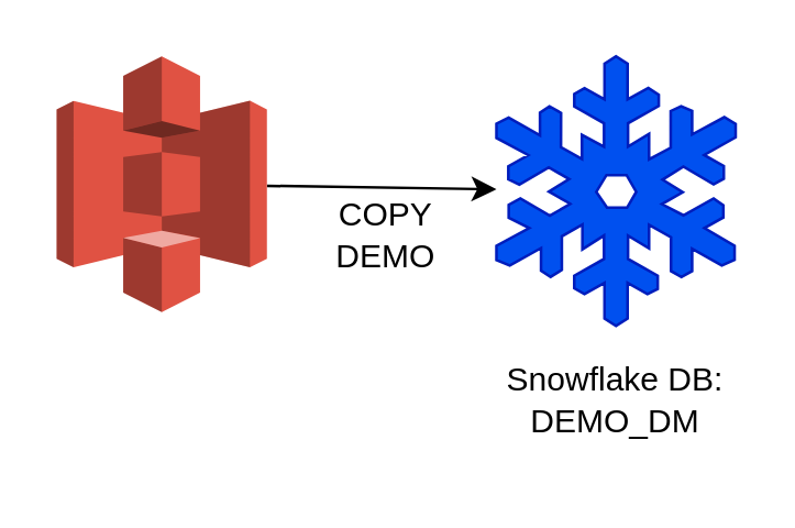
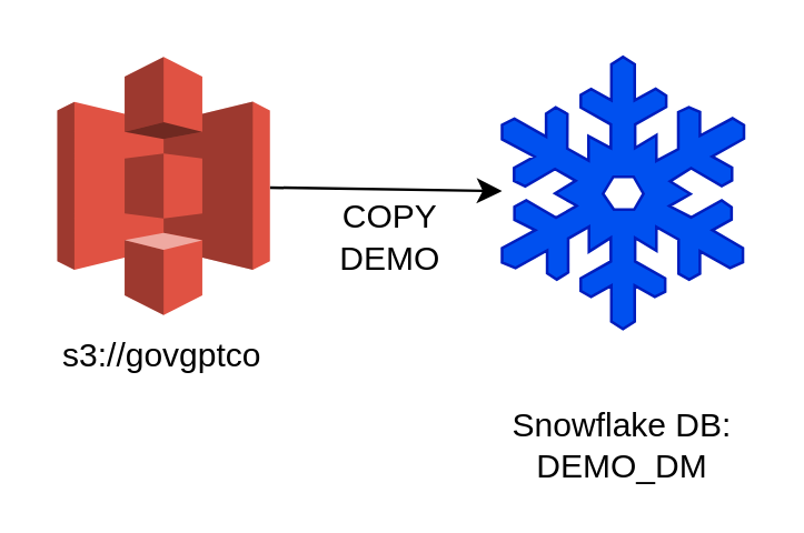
+ <mxCell id="4" value="s3://govgptco" style="text;html=1;strokeColor=none;fillColor=none;align=center;verticalAlign=middle;whiteSpace=wrap;rounded=0;" vertex="1" parent="1"><mxGeometry x="28.25" y="113" width="60" height="30" as="geometry" /></mxCell>
- <mxCell id="6" value="Snowflake DB: DEMO_DM" style="text;html=1;strokeColor=none;fillColor=none;align=center;verticalAlign=middle;whiteSpace=wrap;rounded=0;" vertex="1" parent="1"><mxGeometry x="180" y="120" width="86.5" height="50" as="geometry" /></mxCell>
+ <mxCell id="6" value="Snowflake DB: DEMO_DM" style="text;html=1;strokeColor=none;fillColor=none;align=center;verticalAlign=middle;whiteSpace=wrap;rounded=0;" vertex="1" parent="1"><mxGeometry x="180" y="135" width="86.5" height="50" as="geometry" /></mxCell>
